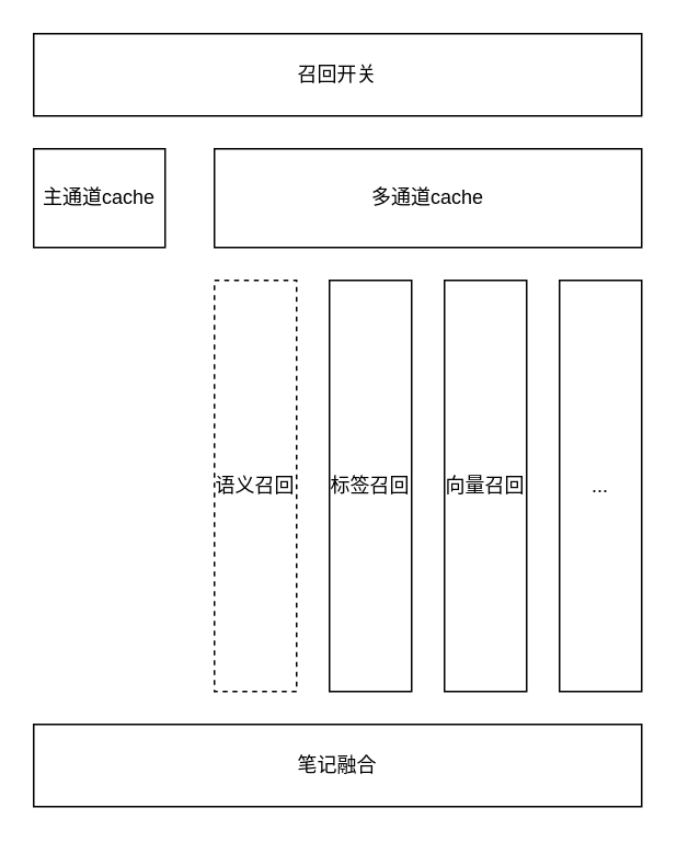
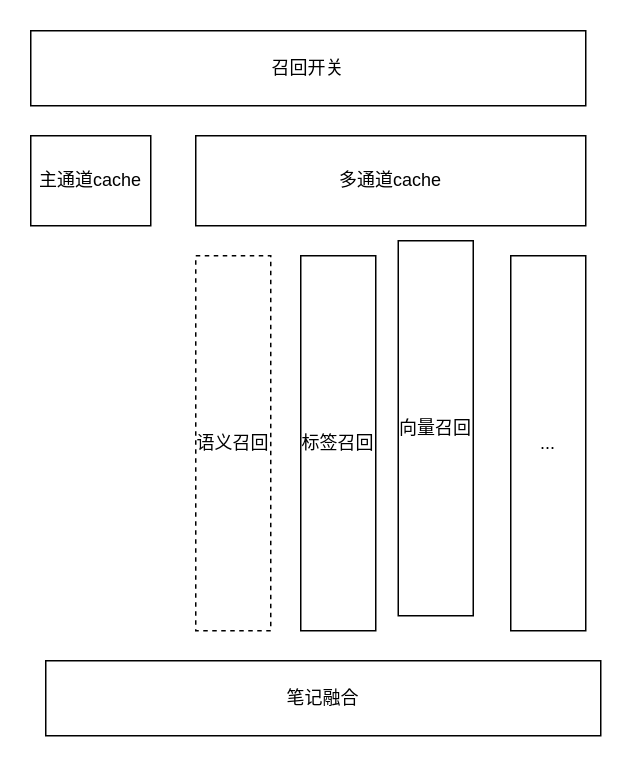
- <mxCell id="5" value="向量召回" style="whiteSpace=wrap;html=1;" vertex="1" parent="1"><mxGeometry x="270" y="170" width="50" height="250" as="geometry" /></mxCell>
+ <mxCell id="5" value="向量召回" style="whiteSpace=wrap;html=1;" vertex="1" parent="1"><mxGeometry x="265" y="160" width="50" height="250" as="geometry" /></mxCell>
- <mxCell id="7" value="笔记融合" style="whiteSpace=wrap;html=1;" vertex="1" parent="1"><mxGeometry x="20" y="440" width="370" height="50" as="geometry" /></mxCell>
+ <mxCell id="7" value="笔记融合" style="whiteSpace=wrap;html=1;" vertex="1" parent="1"><mxGeometry x="30" y="440" width="370" height="50" as="geometry" /></mxCell>
